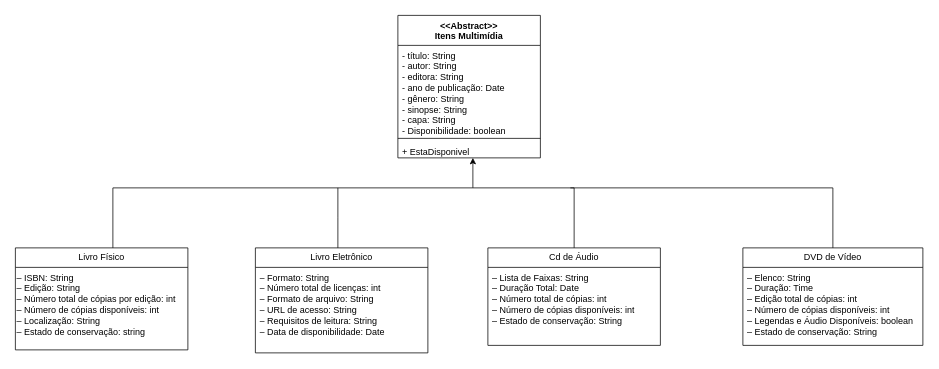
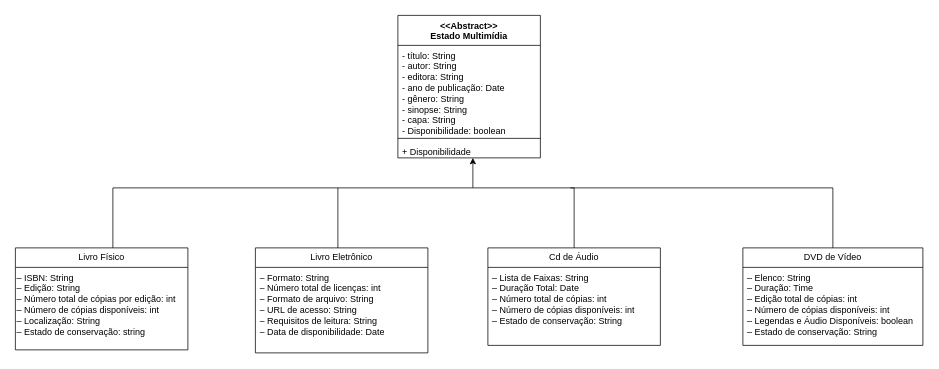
- <mxCell id="2" value="&lt;div&gt;&amp;lt;&amp;lt;Abstract&amp;gt;&amp;gt;&lt;/div&gt;&lt;div&gt;Itens Multimídia&lt;br&gt;&lt;/div&gt;" style="swimlane;align=center;verticalAlign=top;childLayout=stackLayout;horizontal=1;startSize=40;horizontalStack=0;resizeParent=1;resizeParentMax=0;resizeLast=0;collapsible=1;marginBottom=0;whiteSpace=wrap;html=1;" vertex="1" parent="1"><mxGeometry x="530" y="20" width="190" height="190" as="geometry"><mxRectangle x="330" y="90" width="130" height="30" as="alternateBounds" /></mxGeometry></mxCell>
+ <mxCell id="2" value="&lt;div&gt;&amp;lt;&amp;lt;Abstract&amp;gt;&amp;gt;&lt;/div&gt;&lt;div&gt;Estado Multimídia&lt;br&gt;&lt;/div&gt;" style="swimlane;align=center;verticalAlign=top;childLayout=stackLayout;horizontal=1;startSize=40;horizontalStack=0;resizeParent=1;resizeParentMax=0;resizeLast=0;collapsible=1;marginBottom=0;whiteSpace=wrap;html=1;" vertex="1" parent="1"><mxGeometry x="530" y="20" width="190" height="190" as="geometry"><mxRectangle x="330" y="90" width="130" height="30" as="alternateBounds" /></mxGeometry></mxCell>
- <mxCell id="5" value="+ EstaDisponivel" style="text;strokeColor=none;fillColor=none;align=left;verticalAlign=top;spacingLeft=4;spacingRight=4;overflow=hidden;rotatable=0;points=[[0,0.5],[1,0.5]];portConstraint=eastwest;whiteSpace=wrap;html=1;" vertex="1" parent="2"><mxGeometry y="168" width="190" height="22" as="geometry" /></mxCell>
+ <mxCell id="5" value="+ Disponibilidade" style="text;strokeColor=none;fillColor=none;align=left;verticalAlign=top;spacingLeft=4;spacingRight=4;overflow=hidden;rotatable=0;points=[[0,0.5],[1,0.5]];portConstraint=eastwest;whiteSpace=wrap;html=1;" vertex="1" parent="2"><mxGeometry y="168" width="190" height="22" as="geometry" /></mxCell>
